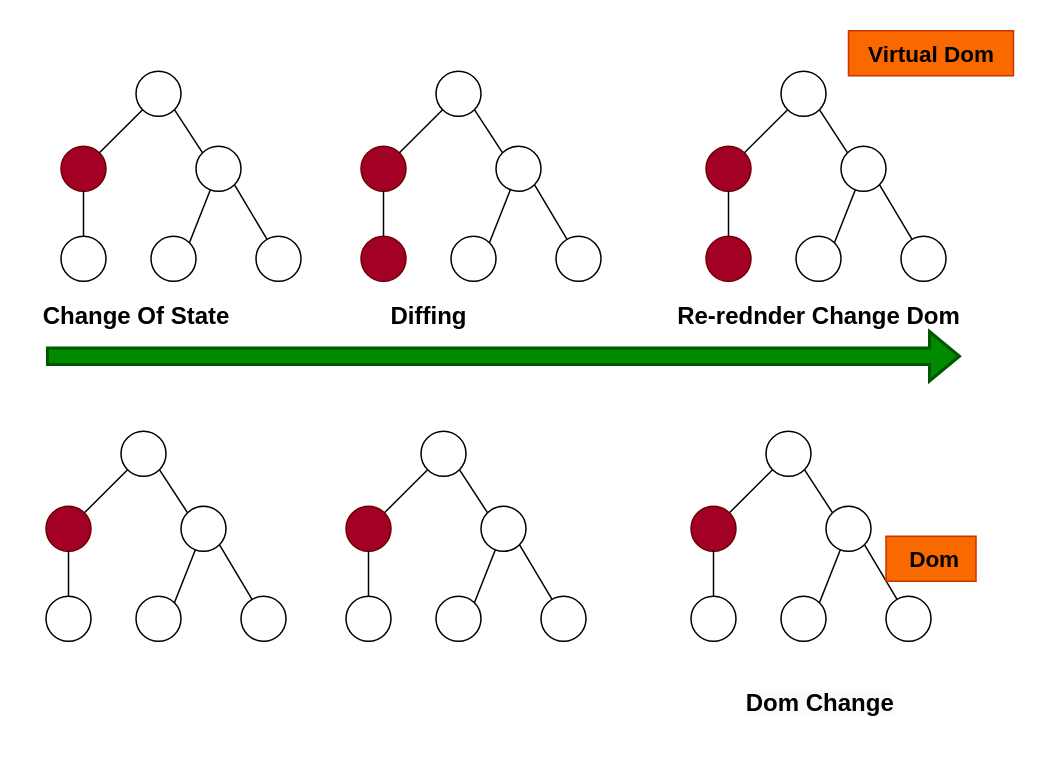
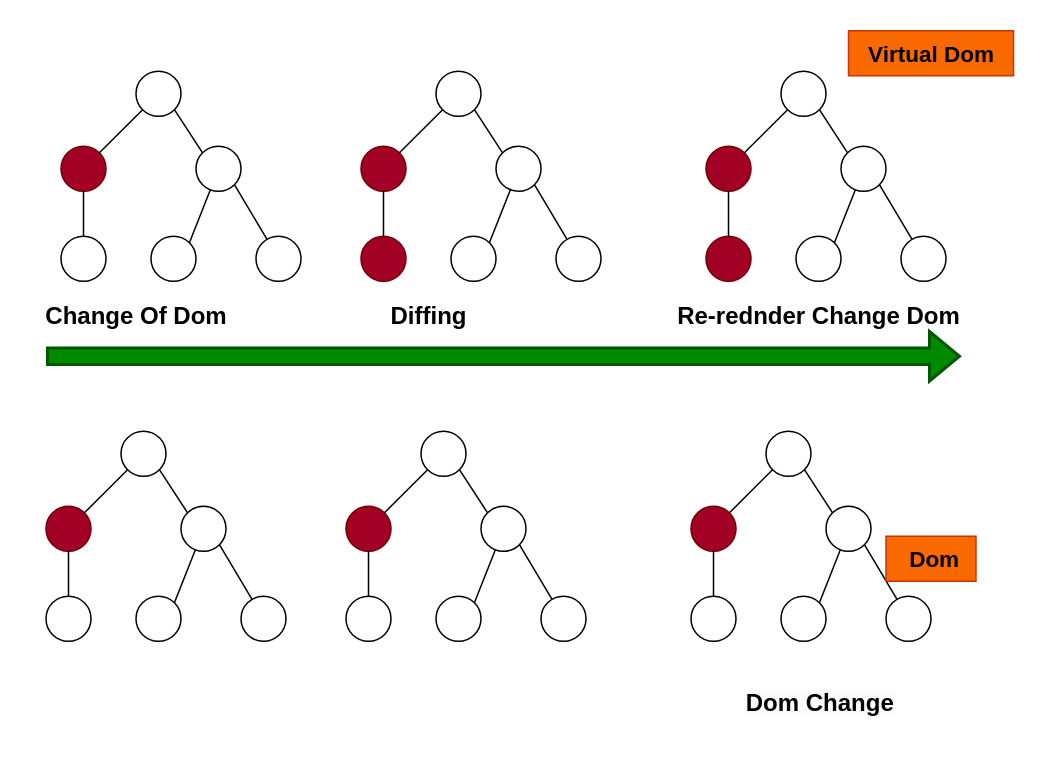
- <mxCell id="68" value="Change Of State" style="text;html=1;align=center;verticalAlign=middle;resizable=0;points=[];autosize=1;strokeColor=none;fillColor=none;fontSize=16;fontStyle=1" vertex="1" parent="1"><mxGeometry x="20" y="195" width="140" height="30" as="geometry" /></mxCell>
+ <mxCell id="68" value="Change Of Dom" style="text;html=1;align=center;verticalAlign=middle;resizable=0;points=[];autosize=1;strokeColor=none;fillColor=none;fontSize=16;fontStyle=1" vertex="1" parent="1"><mxGeometry x="20" y="195" width="140" height="30" as="geometry" /></mxCell>
